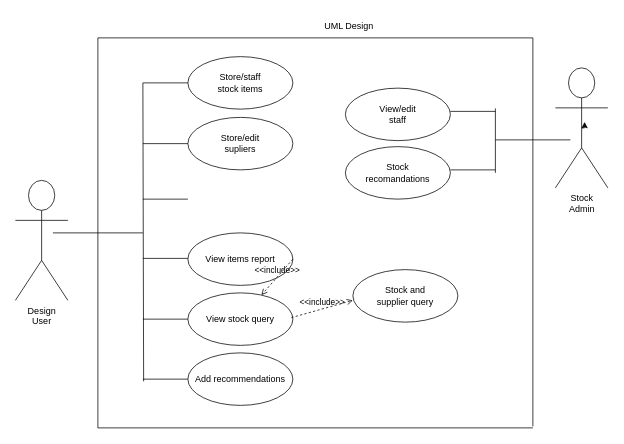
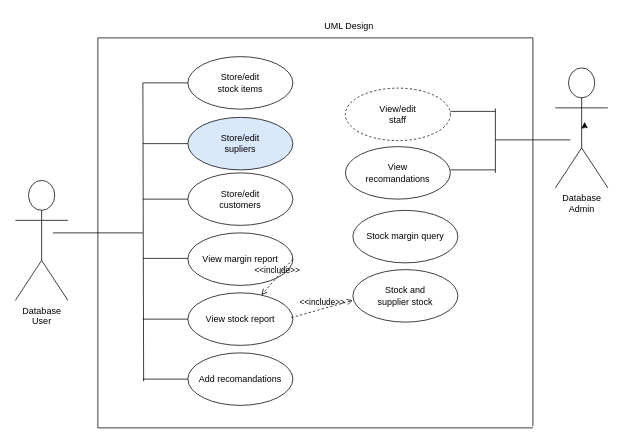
- <mxCell id="4" value="&lt;div&gt;Store/staff&lt;/div&gt;&lt;div&gt;stock items&lt;br&gt;&lt;/div&gt;" style="ellipse;whiteSpace=wrap;html=1;" vertex="1" parent="1"><mxGeometry x="250" y="75" width="140" height="70" as="geometry" /></mxCell>
+ <mxCell id="4" value="&lt;div&gt;Store/edit&lt;/div&gt;&lt;div&gt;stock items&lt;br&gt;&lt;/div&gt;" style="ellipse;whiteSpace=wrap;html=1;" vertex="1" parent="1"><mxGeometry x="250" y="75" width="140" height="70" as="geometry" /></mxCell>
- <mxCell id="10" value="&lt;div&gt;View/edit&lt;/div&gt;&lt;div&gt;staff&lt;br&gt;&lt;/div&gt;" style="ellipse;whiteSpace=wrap;html=1;" vertex="1" parent="1"><mxGeometry x="460" y="117" width="140" height="70" as="geometry" /></mxCell>
+ <mxCell id="10" value="&lt;div&gt;View/edit&lt;/div&gt;&lt;div&gt;staff&lt;br&gt;&lt;/div&gt;" style="ellipse;whiteSpace=wrap;html=1;dashed=1;" vertex="1" parent="1"><mxGeometry x="460" y="117" width="140" height="70" as="geometry" /></mxCell>
- <mxCell id="5" value="&lt;div&gt;Store/edit&lt;/div&gt;&lt;div&gt;supliers&lt;/div&gt;" style="ellipse;whiteSpace=wrap;html=1;" vertex="1" parent="1"><mxGeometry x="250" y="156" width="140" height="70" as="geometry" /></mxCell>
+ <mxCell id="5" value="&lt;div&gt;Store/edit&lt;/div&gt;&lt;div&gt;supliers&lt;/div&gt;" style="ellipse;whiteSpace=wrap;html=1;fillColor=#dae8fc;" vertex="1" parent="1"><mxGeometry x="250" y="156" width="140" height="70" as="geometry" /></mxCell>
- <mxCell id="13" value="&lt;div&gt;Stock&lt;/div&gt;&lt;div&gt;recomandations&lt;br&gt;&lt;/div&gt;" style="ellipse;whiteSpace=wrap;html=1;" vertex="1" parent="1"><mxGeometry x="460" y="195" width="140" height="70" as="geometry" /></mxCell>
+ <mxCell id="13" value="&lt;div&gt;View&lt;/div&gt;&lt;div&gt;recomandations&lt;br&gt;&lt;/div&gt;" style="ellipse;whiteSpace=wrap;html=1;" vertex="1" parent="1"><mxGeometry x="460" y="195" width="140" height="70" as="geometry" /></mxCell>
+ <mxCell id="6" value="&lt;div&gt;Store/edit&lt;/div&gt;&lt;div&gt;customers&lt;br&gt;&lt;/div&gt;" style="ellipse;whiteSpace=wrap;html=1;" vertex="1" parent="1"><mxGeometry x="250" y="230" width="140" height="70" as="geometry" /></mxCell>
- <mxCell id="3" value="&lt;div&gt;Stock&lt;/div&gt;&lt;div&gt; Admin&lt;/div&gt;" style="shape=umlActor;verticalLabelPosition=bottom;labelBackgroundColor=#ffffff;verticalAlign=top;html=1;" vertex="1" parent="1"><mxGeometry x="740" y="90" width="70" height="160" as="geometry" /></mxCell>
+ <mxCell id="3" value="&lt;div&gt;Database&lt;/div&gt;&lt;div&gt; Admin&lt;/div&gt;" style="shape=umlActor;verticalLabelPosition=bottom;labelBackgroundColor=#ffffff;verticalAlign=top;html=1;" vertex="1" parent="1"><mxGeometry x="740" y="90" width="70" height="160" as="geometry" /></mxCell>
+ <mxCell id="12" value="Stock margin query" style="ellipse;whiteSpace=wrap;html=1;" vertex="1" parent="1"><mxGeometry x="470" y="280" width="140" height="70" as="geometry" /></mxCell>
- <mxCell id="7" value="View items report" style="ellipse;whiteSpace=wrap;html=1;" vertex="1" parent="1"><mxGeometry x="250" y="310" width="140" height="70" as="geometry" /></mxCell>
+ <mxCell id="7" value="View margin report" style="ellipse;whiteSpace=wrap;html=1;" vertex="1" parent="1"><mxGeometry x="250" y="310" width="140" height="70" as="geometry" /></mxCell>
- <mxCell id="11" value="&lt;div&gt;Stock and&lt;/div&gt;&lt;div&gt;supplier query&lt;br&gt;&lt;/div&gt;" style="ellipse;whiteSpace=wrap;html=1;" vertex="1" parent="1"><mxGeometry x="470" y="359" width="140" height="70" as="geometry" /></mxCell>
+ <mxCell id="11" value="&lt;div&gt;Stock and&lt;/div&gt;&lt;div&gt;supplier stock&lt;br&gt;&lt;/div&gt;" style="ellipse;whiteSpace=wrap;html=1;" vertex="1" parent="1"><mxGeometry x="470" y="359" width="140" height="70" as="geometry" /></mxCell>
- <mxCell id="2" value="&lt;div&gt;Design&lt;/div&gt;&lt;div&gt;User&lt;/div&gt;" style="shape=umlActor;verticalLabelPosition=bottom;labelBackgroundColor=#ffffff;verticalAlign=top;html=1;" vertex="1" parent="1"><mxGeometry x="20" y="240" width="70" height="160" as="geometry" /></mxCell>
+ <mxCell id="2" value="&lt;div&gt;Database&lt;/div&gt;&lt;div&gt;User&lt;/div&gt;" style="shape=umlActor;verticalLabelPosition=bottom;labelBackgroundColor=#ffffff;verticalAlign=top;html=1;" vertex="1" parent="1"><mxGeometry x="20" y="240" width="70" height="160" as="geometry" /></mxCell>
- <mxCell id="8" value="View stock query" style="ellipse;whiteSpace=wrap;html=1;" vertex="1" parent="1"><mxGeometry x="250" y="390" width="140" height="70" as="geometry" /></mxCell>
+ <mxCell id="8" value="View stock report" style="ellipse;whiteSpace=wrap;html=1;" vertex="1" parent="1"><mxGeometry x="250" y="390" width="140" height="70" as="geometry" /></mxCell>
- <mxCell id="9" value="Add recommendations" style="ellipse;whiteSpace=wrap;html=1;" vertex="1" parent="1"><mxGeometry x="250" y="470" width="140" height="70" as="geometry" /></mxCell>
+ <mxCell id="9" value="Add recomandations" style="ellipse;whiteSpace=wrap;html=1;" vertex="1" parent="1"><mxGeometry x="250" y="470" width="140" height="70" as="geometry" /></mxCell>
